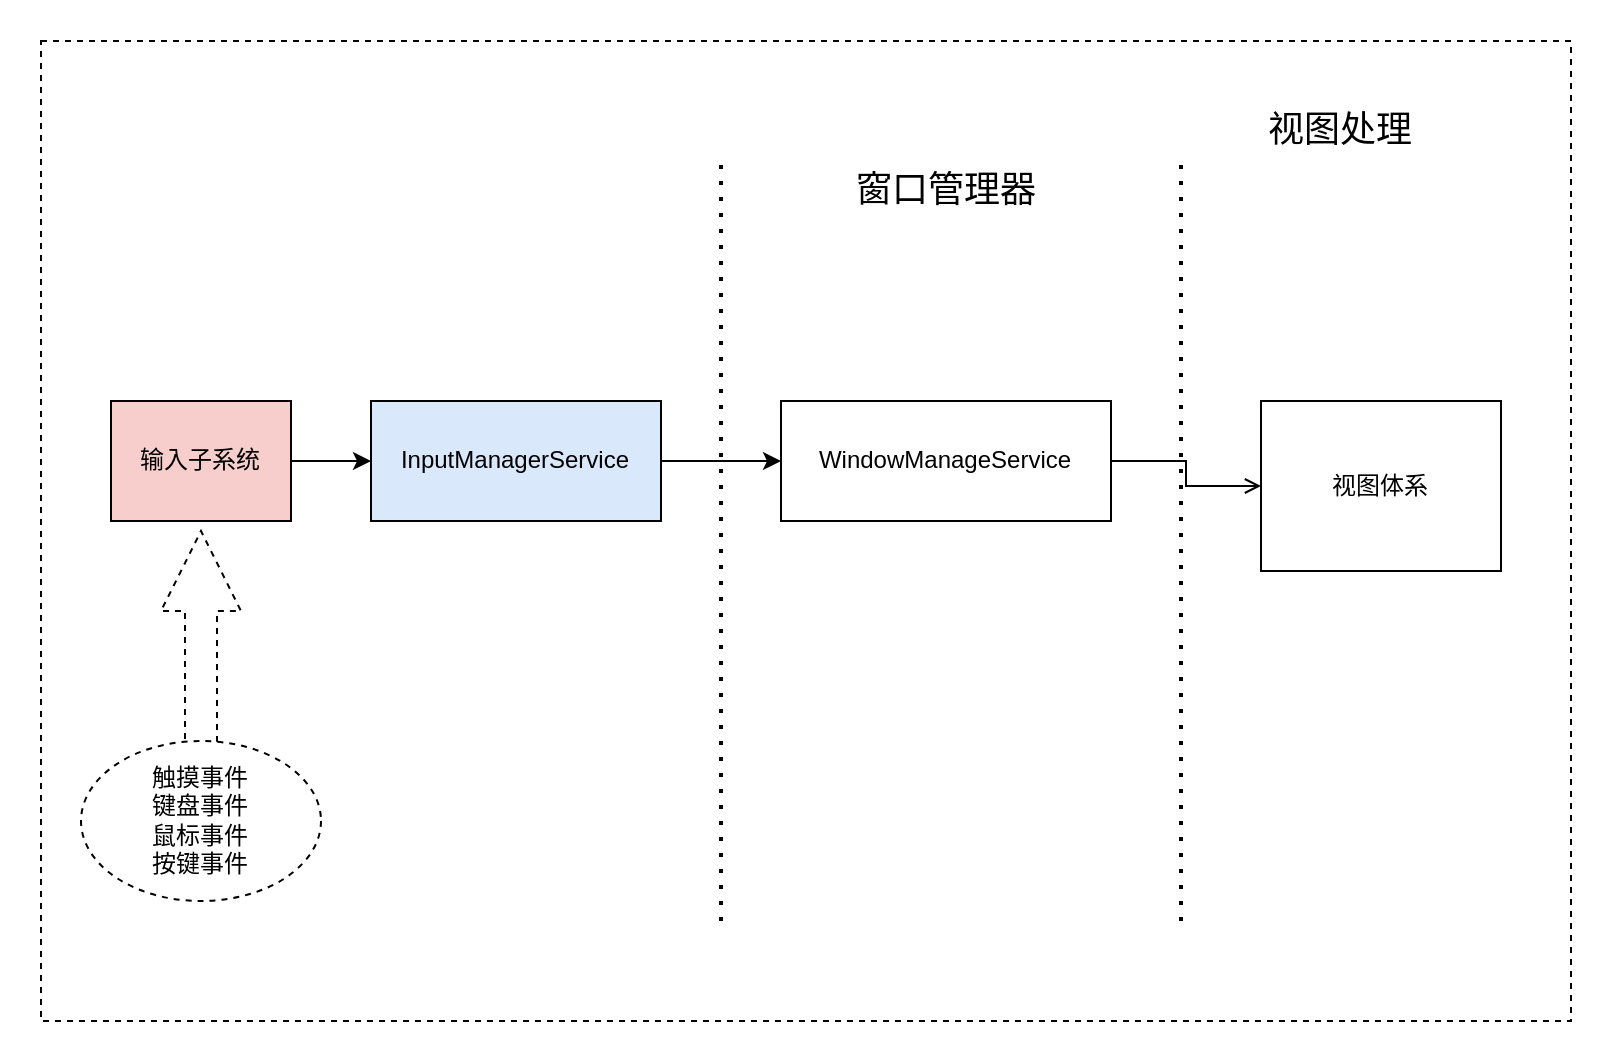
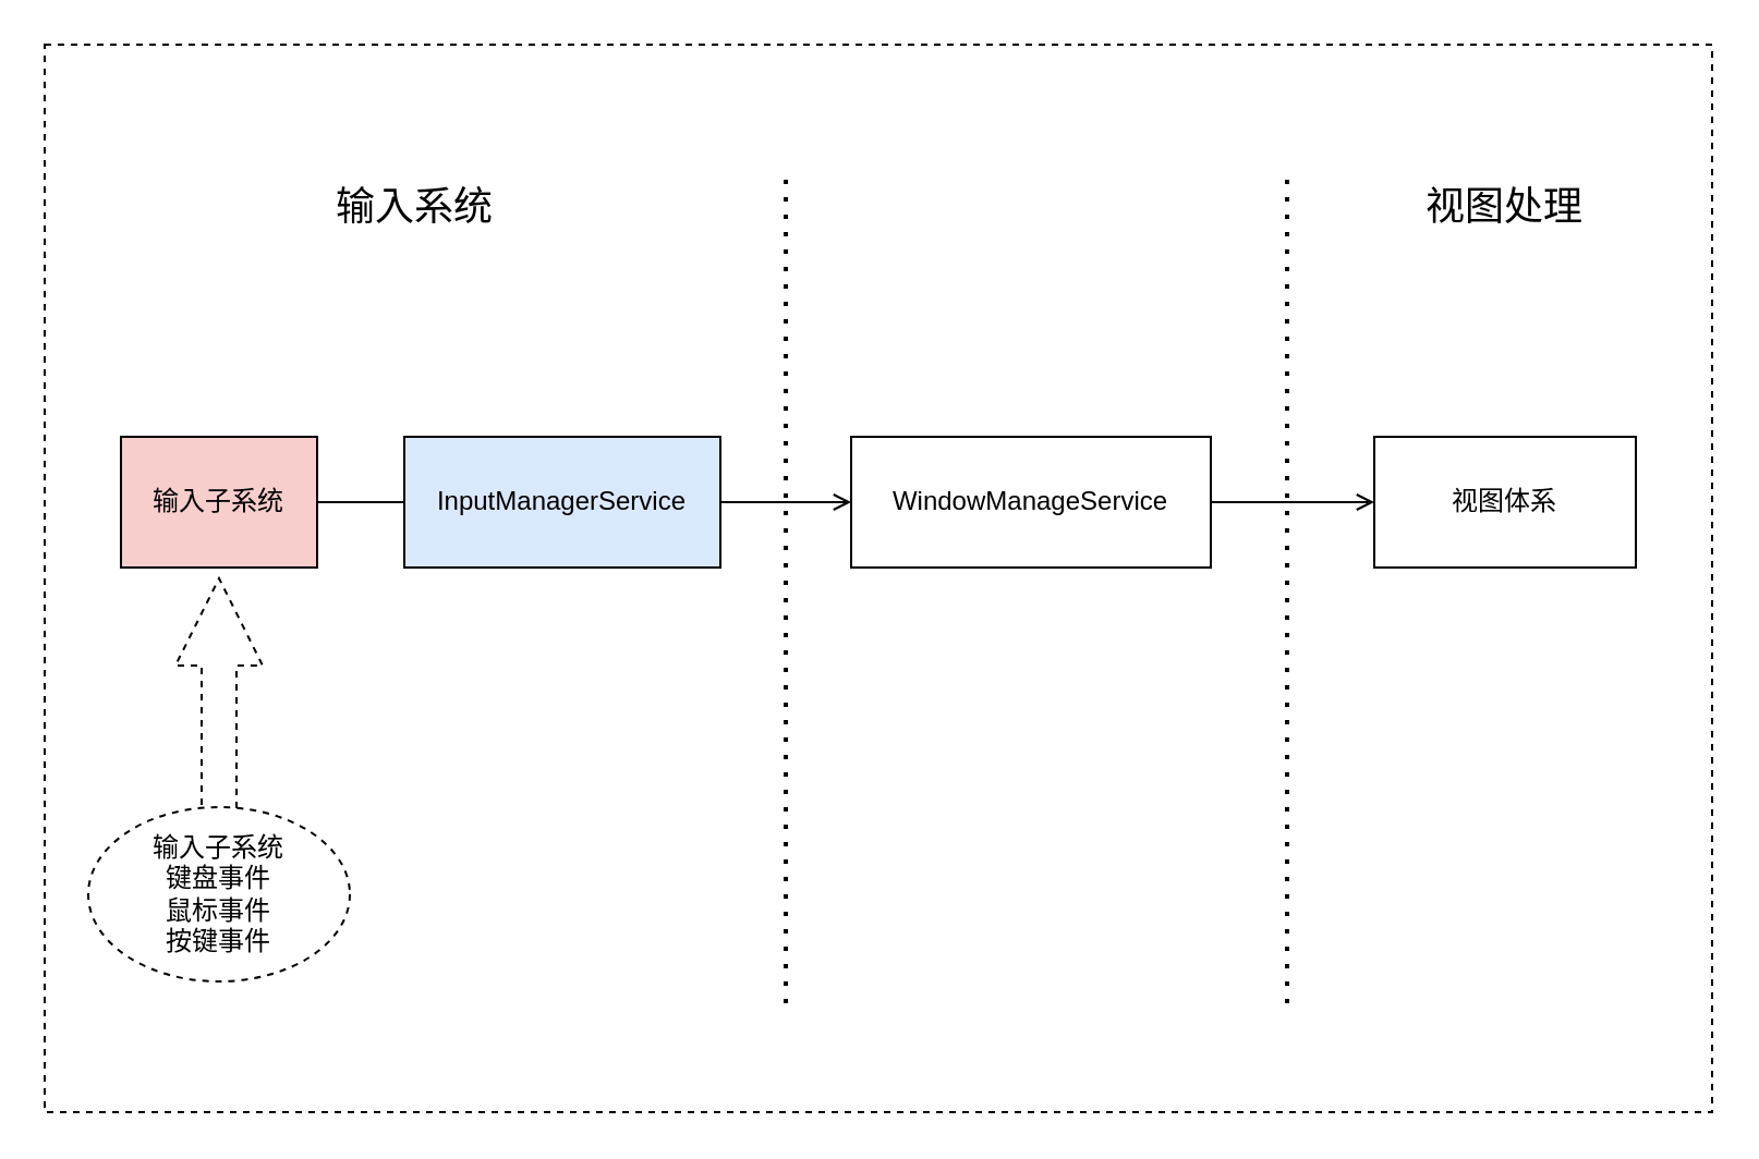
- <mxCell id="7" value="&lt;span style=&quot;font-size: 18px&quot;&gt;视图处理&lt;/span&gt;" style="text;html=1;strokeColor=none;fillColor=none;align=center;verticalAlign=middle;whiteSpace=wrap;rounded=0;" vertex="1" parent="1"><mxGeometry x="630" y="52.5" width="80" height="25" as="geometry" /></mxCell>
+ <mxCell id="7" value="&lt;span style=&quot;font-size: 18px&quot;&gt;视图处理&lt;/span&gt;" style="text;html=1;strokeColor=none;fillColor=none;align=center;verticalAlign=middle;whiteSpace=wrap;rounded=0;" vertex="1" parent="1"><mxGeometry x="650" y="82.5" width="80" height="25" as="geometry" /></mxCell>
+ <mxCell id="4" value="&lt;font style=&quot;font-size: 18px&quot;&gt;输入系统&lt;/font&gt;" style="text;html=1;strokeColor=none;fillColor=none;align=center;verticalAlign=middle;whiteSpace=wrap;rounded=0;" vertex="1" parent="1"><mxGeometry x="120" y="80" width="140" height="30" as="geometry" /></mxCell>
- <mxCell id="5" value="&lt;font style=&quot;font-size: 18px&quot;&gt;窗口管理器&lt;/font&gt;" style="text;html=1;strokeColor=none;fillColor=none;align=center;verticalAlign=middle;whiteSpace=wrap;rounded=0;" vertex="1" parent="1"><mxGeometry x="417.5" y="82.5" width="110" height="25" as="geometry" /></mxCell>
- <mxCell id="8" value="" style="edgeStyle=orthogonalEdgeStyle;rounded=0;orthogonalLoop=1;jettySize=auto;html=1;" edge="1" parent="1" source="9" target="11"><mxGeometry relative="1" as="geometry" /></mxCell>
+ <mxCell id="8" value="" style="edgeStyle=orthogonalEdgeStyle;rounded=0;orthogonalLoop=1;jettySize=auto;html=1;endArrow=none;" edge="1" parent="1" source="9" target="11"><mxGeometry relative="1" as="geometry" /></mxCell>
- <mxCell id="10" value="" style="edgeStyle=orthogonalEdgeStyle;rounded=0;orthogonalLoop=1;jettySize=auto;html=1;" edge="1" parent="1" source="11" target="13"><mxGeometry relative="1" as="geometry" /></mxCell>
+ <mxCell id="10" value="" style="edgeStyle=orthogonalEdgeStyle;rounded=0;orthogonalLoop=1;jettySize=auto;html=1;endArrow=open;" edge="1" parent="1" source="11" target="13"><mxGeometry relative="1" as="geometry" /></mxCell>
- <mxCell id="14" value="视图体系" style="whiteSpace=wrap;html=1;rounded=0;" vertex="1" parent="1"><mxGeometry x="630" y="200" width="120" height="85" as="geometry" /></mxCell>
+ <mxCell id="14" value="视图体系" style="whiteSpace=wrap;html=1;rounded=0;" vertex="1" parent="1"><mxGeometry x="630" y="200" width="120" height="60" as="geometry" /></mxCell>
- <mxCell id="16" value="触摸事件&lt;br&gt;键盘事件&lt;br&gt;鼠标事件&lt;br&gt;按键事件" style="ellipse;whiteSpace=wrap;html=1;dashed=1;" vertex="1" parent="1"><mxGeometry x="40" y="370" width="120" height="80" as="geometry" /></mxCell>
+ <mxCell id="16" value="输入子系统&lt;br&gt;键盘事件&lt;br&gt;鼠标事件&lt;br&gt;按键事件" style="ellipse;whiteSpace=wrap;html=1;dashed=1;" vertex="1" parent="1"><mxGeometry x="40" y="370" width="120" height="80" as="geometry" /></mxCell>
